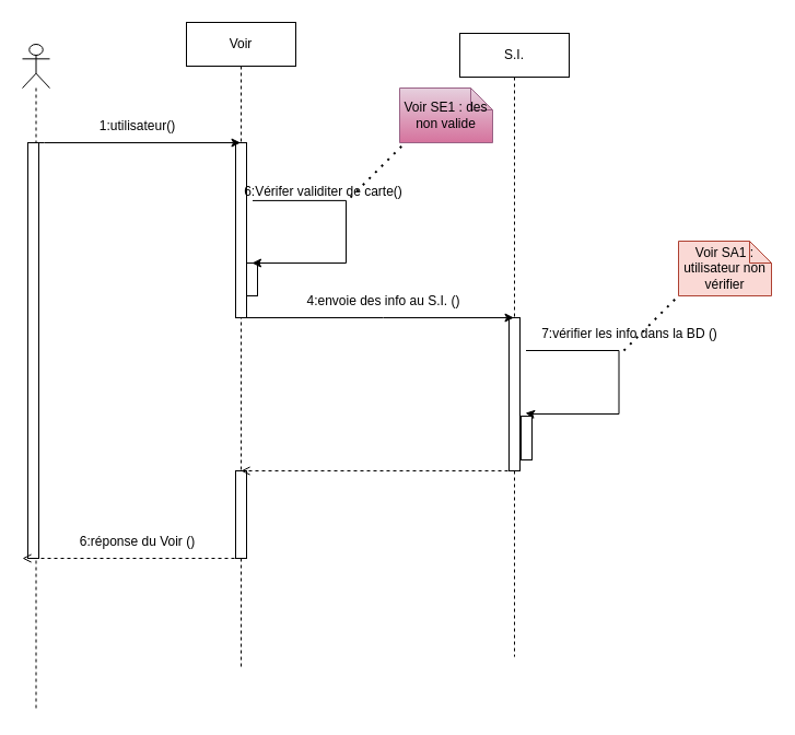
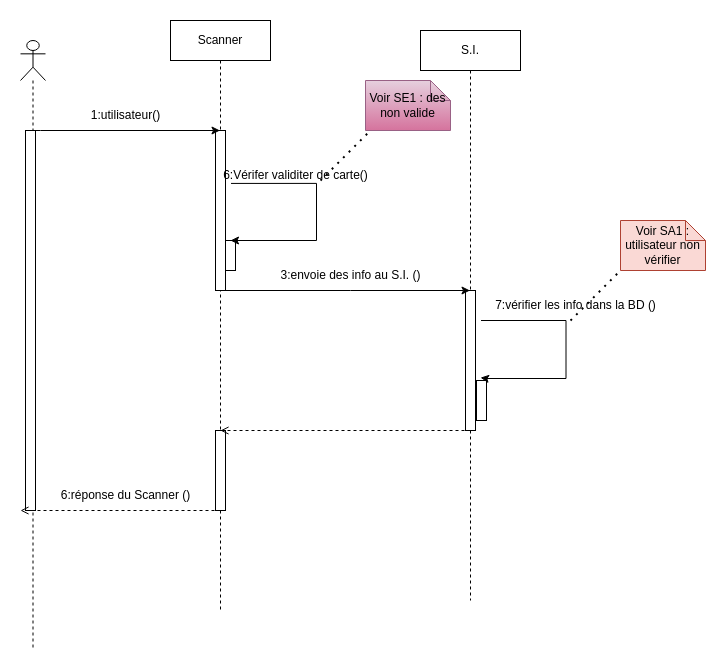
- <mxCell id="2" value="Voir" style="shape=umlLifeline;perimeter=lifelinePerimeter;whiteSpace=wrap;html=1;container=0;dropTarget=0;collapsible=0;recursiveResize=0;outlineConnect=0;portConstraint=eastwest;newEdgeStyle={&quot;edgeStyle&quot;:&quot;elbowEdgeStyle&quot;,&quot;elbow&quot;:&quot;vertical&quot;,&quot;curved&quot;:0,&quot;rounded&quot;:0};" parent="1" vertex="1"><mxGeometry x="170" y="20" width="100" height="590" as="geometry" /></mxCell>
+ <mxCell id="2" value="Scanner" style="shape=umlLifeline;perimeter=lifelinePerimeter;whiteSpace=wrap;html=1;container=0;dropTarget=0;collapsible=0;recursiveResize=0;outlineConnect=0;portConstraint=eastwest;newEdgeStyle={&quot;edgeStyle&quot;:&quot;elbowEdgeStyle&quot;,&quot;elbow&quot;:&quot;vertical&quot;,&quot;curved&quot;:0,&quot;rounded&quot;:0};" parent="1" vertex="1"><mxGeometry x="170" y="20" width="100" height="590" as="geometry" /></mxCell>
- <mxCell id="20" value="4:envoie des info au S.I. ()" style="text;html=1;align=center;verticalAlign=middle;resizable=0;points=[];autosize=1;strokeColor=none;fillColor=none;" vertex="1" parent="1"><mxGeometry x="270" y="260" width="160" height="30" as="geometry" /></mxCell>
+ <mxCell id="20" value="3:envoie des info au S.I. ()" style="text;html=1;align=center;verticalAlign=middle;resizable=0;points=[];autosize=1;strokeColor=none;fillColor=none;" vertex="1" parent="1"><mxGeometry x="270" y="260" width="160" height="30" as="geometry" /></mxCell>
- <mxCell id="25" value="6:réponse du Voir ()" style="text;html=1;align=center;verticalAlign=middle;resizable=0;points=[];autosize=1;strokeColor=none;fillColor=none;" vertex="1" parent="1"><mxGeometry x="50" y="480" width="150" height="30" as="geometry" /></mxCell>
+ <mxCell id="25" value="6:réponse du Scanner ()" style="text;html=1;align=center;verticalAlign=middle;resizable=0;points=[];autosize=1;strokeColor=none;fillColor=none;" vertex="1" parent="1"><mxGeometry x="50" y="480" width="150" height="30" as="geometry" /></mxCell>
